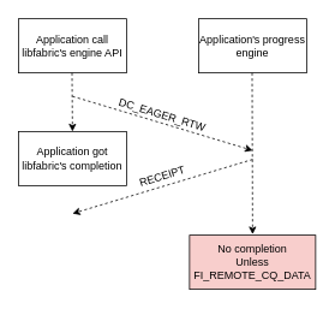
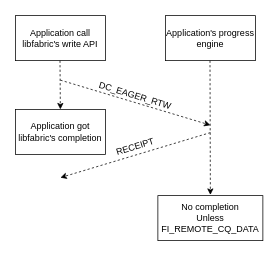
- <mxCell id="2" value="Application call libfabric's engine API" style="rounded=0;whiteSpace=wrap;html=1;" parent="1" vertex="1"><mxGeometry x="20" y="20" width="120" height="60" as="geometry" /></mxCell>
+ <mxCell id="2" value="Application call libfabric's write API" style="rounded=0;whiteSpace=wrap;html=1;" parent="1" vertex="1"><mxGeometry x="20" y="20" width="120" height="60" as="geometry" /></mxCell>
- <mxCell id="8" value="No completion&lt;br&gt;Unless &lt;br&gt;FI_REMOTE_CQ_DATA" style="rounded=0;whiteSpace=wrap;html=1;fillColor=#f8cecc;" parent="1" vertex="1"><mxGeometry x="210" y="260" width="140" height="60" as="geometry" /></mxCell>
+ <mxCell id="8" value="No completion&lt;br&gt;Unless &lt;br&gt;FI_REMOTE_CQ_DATA" style="rounded=0;whiteSpace=wrap;html=1;" parent="1" vertex="1"><mxGeometry x="210" y="260" width="140" height="60" as="geometry" /></mxCell>
